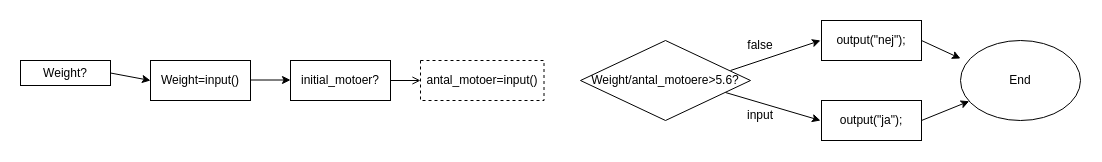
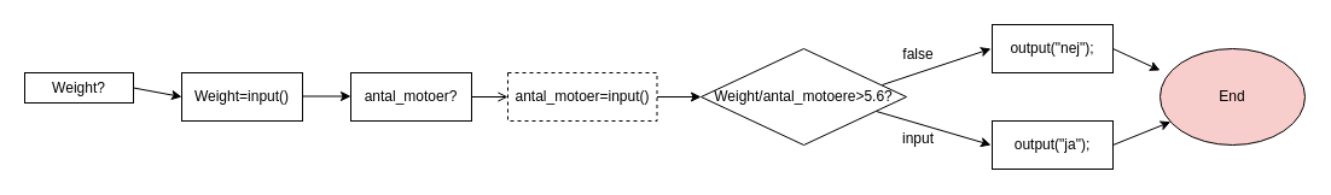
- <mxCell id="5" value="initial_motoer?" style="rounded=0;whiteSpace=wrap;html=1;" vertex="1" parent="1"><mxGeometry x="290" y="60" width="100" height="40" as="geometry" /></mxCell>
+ <mxCell id="5" value="antal_motoer?" style="rounded=0;whiteSpace=wrap;html=1;" vertex="1" parent="1"><mxGeometry x="290" y="60" width="100" height="40" as="geometry" /></mxCell>
+ <mxCell id="17" value="" style="endArrow=classic;html=1;rounded=0;exitX=1;exitY=0.5;exitDx=0;exitDy=0;" edge="1" parent="1" source="7" target="8"><mxGeometry width="50" height="50" relative="1" as="geometry"><mxPoint x="700" y="320" as="sourcePoint" /><mxPoint x="750" y="270" as="targetPoint" /></mxGeometry></mxCell>
- <mxCell id="15" value="End" style="ellipse;whiteSpace=wrap;html=1;" vertex="1" parent="1"><mxGeometry x="960" y="40" width="120" height="80" as="geometry" /></mxCell>
+ <mxCell id="15" value="End" style="ellipse;whiteSpace=wrap;html=1;fillColor=#f8cecc;" vertex="1" parent="1"><mxGeometry x="960" y="40" width="120" height="80" as="geometry" /></mxCell>
